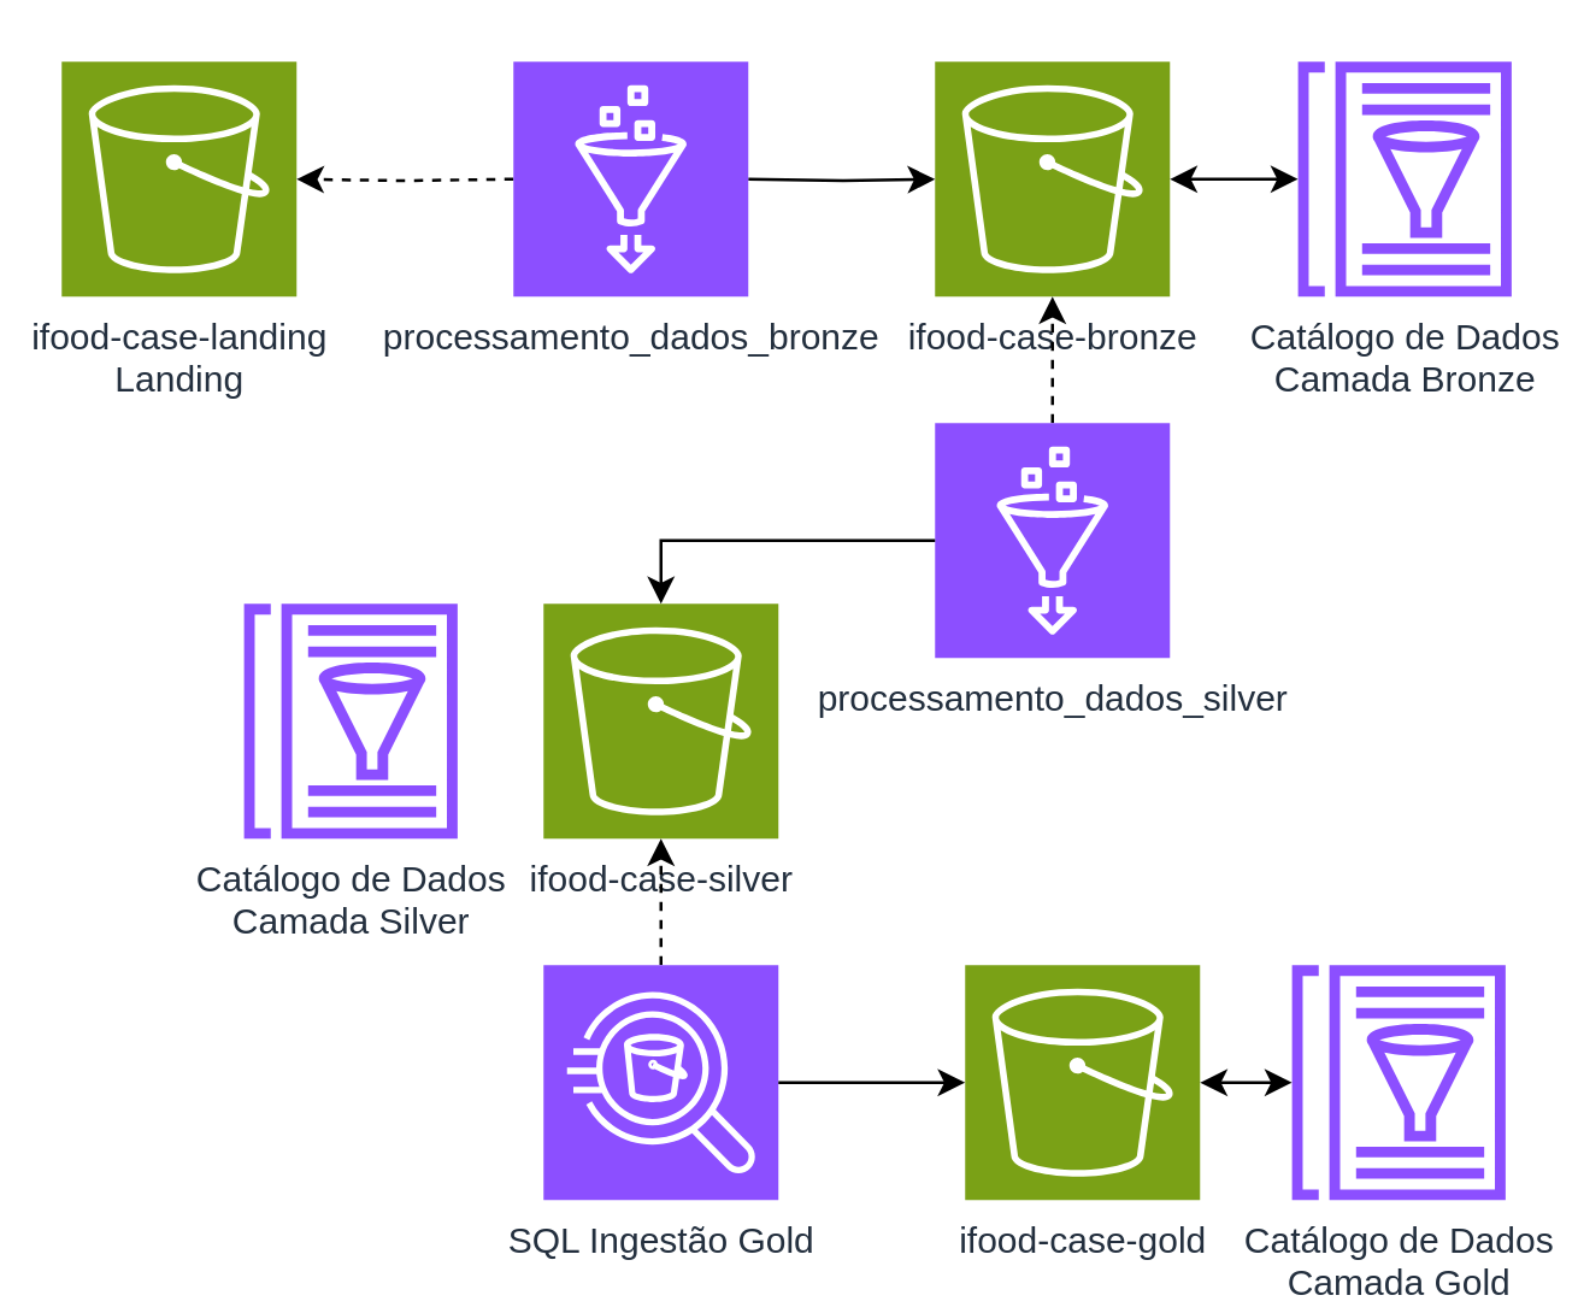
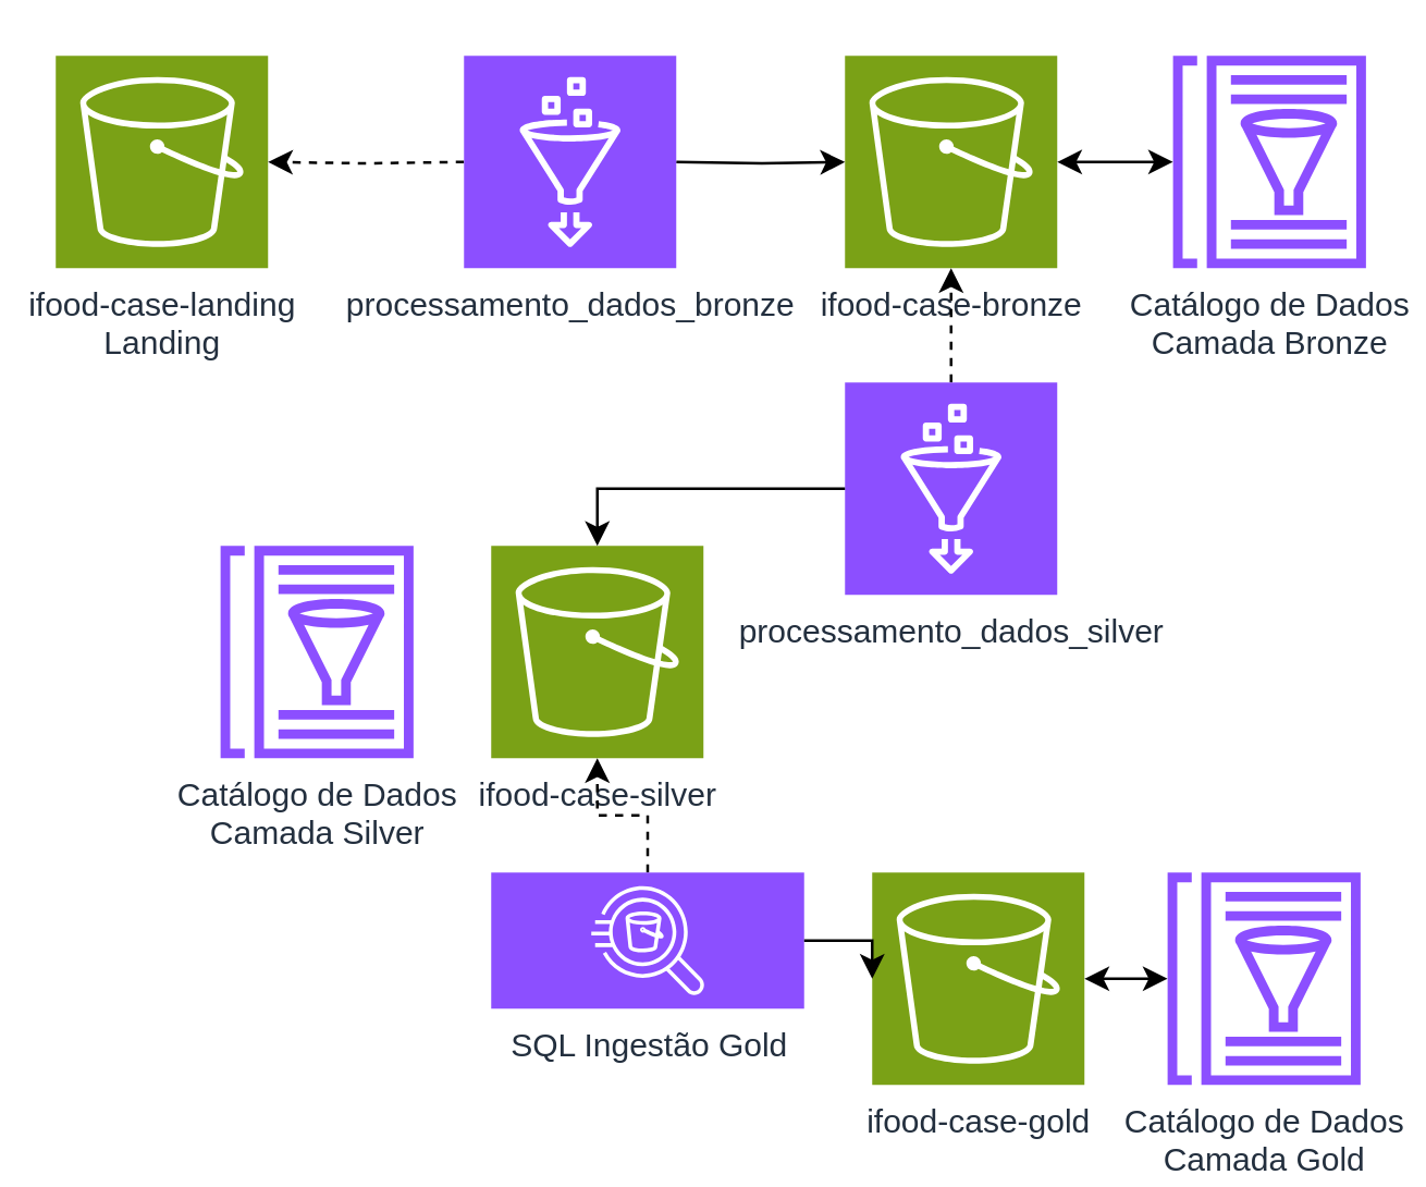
- <mxCell id="14" value="SQL Ingestão Gold" style="sketch=0;points=[[0,0,0],[0.25,0,0],[0.5,0,0],[0.75,0,0],[1,0,0],[0,1,0],[0.25,1,0],[0.5,1,0],[0.75,1,0],[1,1,0],[0,0.25,0],[0,0.5,0],[0,0.75,0],[1,0.25,0],[1,0.5,0],[1,0.75,0]];outlineConnect=0;fontColor=#232F3E;fillColor=#8C4FFF;strokeColor=#ffffff;dashed=0;verticalLabelPosition=bottom;verticalAlign=top;align=center;html=1;fontSize=12;fontStyle=0;aspect=fixed;shape=mxgraph.aws4.resourceIcon;resIcon=mxgraph.aws4.athena;" vertex="1" parent="1"><mxGeometry x="180" y="320" width="78" height="78" as="geometry" /></mxCell>
+ <mxCell id="14" value="SQL Ingestão Gold" style="sketch=0;points=[[0,0,0],[0.25,0,0],[0.5,0,0],[0.75,0,0],[1,0,0],[0,1,0],[0.25,1,0],[0.5,1,0],[0.75,1,0],[1,1,0],[0,0.25,0],[0,0.5,0],[0,0.75,0],[1,0.25,0],[1,0.5,0],[1,0.75,0]];outlineConnect=0;fontColor=#232F3E;fillColor=#8C4FFF;strokeColor=#ffffff;dashed=0;verticalLabelPosition=bottom;verticalAlign=top;align=center;html=1;fontSize=12;fontStyle=0;aspect=fixed;shape=mxgraph.aws4.resourceIcon;resIcon=mxgraph.aws4.athena;" vertex="1" parent="1"><mxGeometry x="180" y="320" width="115" height="50" as="geometry" /></mxCell>
